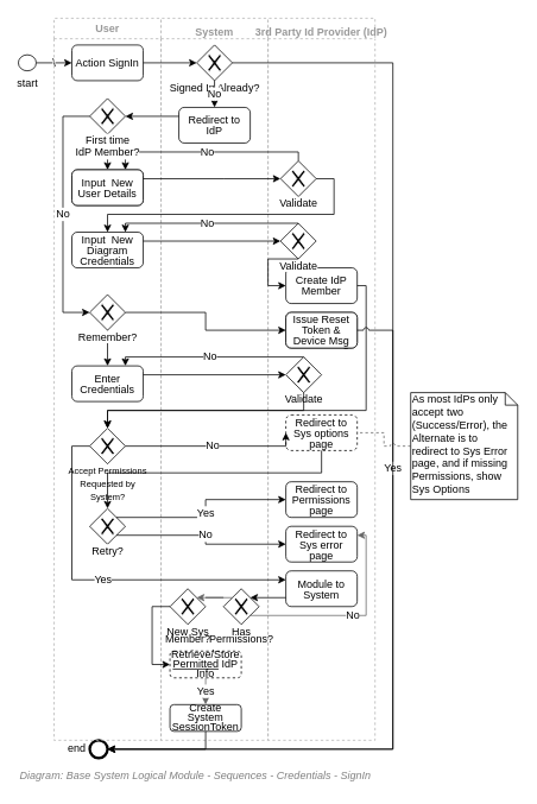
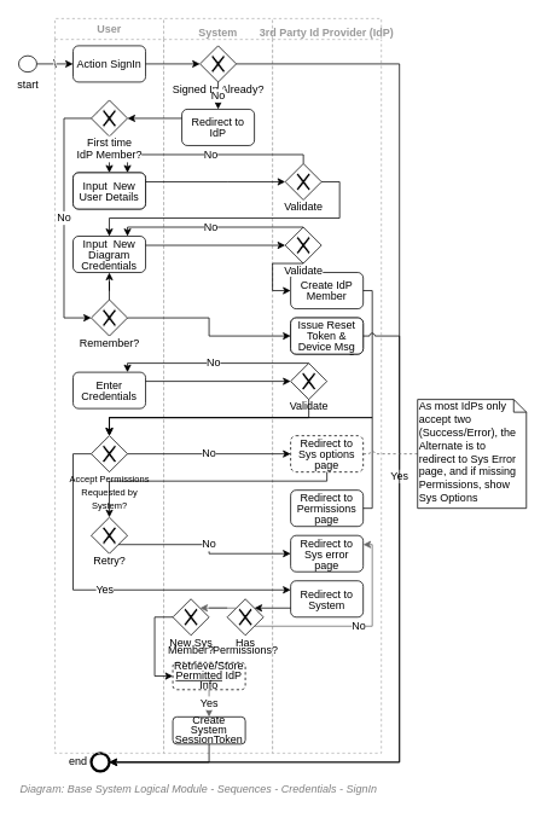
- <mxCell id="13" style="edgeStyle=orthogonalEdgeStyle;rounded=0;orthogonalLoop=1;jettySize=auto;html=1;entryX=0.5;entryY=0;entryDx=0;entryDy=0;fontSize=12;" edge="1" parent="5" source="14" target="9"><mxGeometry relative="1" as="geometry" /></mxCell>
+ <mxCell id="13" style="edgeStyle=orthogonalEdgeStyle;rounded=0;orthogonalLoop=1;jettySize=auto;html=1;fontSize=12;" edge="1" parent="5" source="14" target="8"><mxGeometry relative="1" as="geometry" /></mxCell>
- <mxCell id="32" value="&lt;p style=&quot;line-height: 100%; font-size: 12px;&quot;&gt;Redirect to&lt;br style=&quot;font-size: 12px;&quot;&gt;Sys options page&lt;/p&gt;" style="shape=ext;rounded=1;html=1;whiteSpace=wrap;fontSize=12;dashed=1;" vertex="1" parent="27"><mxGeometry x="20" y="445" width="80" height="40" as="geometry" /></mxCell>
+ <mxCell id="32" value="&lt;p style=&quot;line-height: 100%; font-size: 12px;&quot;&gt;Redirect to&lt;br style=&quot;font-size: 12px;&quot;&gt;Sys options page&lt;/p&gt;" style="shape=ext;rounded=1;html=1;whiteSpace=wrap;fontSize=12;dashed=1;" vertex="1" parent="27"><mxGeometry x="20" y="460" width="80" height="40" as="geometry" /></mxCell>
+ <mxCell id="51" style="edgeStyle=orthogonalEdgeStyle;rounded=0;orthogonalLoop=1;jettySize=auto;html=1;entryX=0.5;entryY=0;entryDx=0;entryDy=0;exitX=1;exitY=0.5;exitDx=0;exitDy=0;fontSize=12;" edge="1" parent="1" source="31" target="10"><mxGeometry relative="1" as="geometry"><Array as="points"><mxPoint x="410" y="560" /><mxPoint x="410" y="460" /><mxPoint x="120" y="460" /></Array></mxGeometry></mxCell>
- <mxCell id="52" value="Yes" style="edgeStyle=orthogonalEdgeStyle;rounded=0;orthogonalLoop=1;jettySize=auto;html=1;entryX=0;entryY=0.5;entryDx=0;entryDy=0;exitX=0.75;exitY=0.25;exitDx=0;exitDy=0;exitPerimeter=0;fontSize=12;" edge="1" parent="1" source="11" target="31"><mxGeometry relative="1" as="geometry"><mxPoint x="140" y="570" as="sourcePoint" /><Array as="points" /></mxGeometry></mxCell>
- <mxCell id="29" value="&lt;p style=&quot;line-height: 100%; font-size: 12px;&quot;&gt;Module to System&lt;/p&gt;" style="shape=ext;rounded=1;html=1;whiteSpace=wrap;fontSize=12;" vertex="1" parent="27"><mxGeometry x="20" y="620" width="80" height="40" as="geometry" /></mxCell>
+ <mxCell id="29" value="&lt;p style=&quot;line-height: 100%; font-size: 12px;&quot;&gt;Redirect to System&lt;/p&gt;" style="shape=ext;rounded=1;html=1;whiteSpace=wrap;fontSize=12;" vertex="1" parent="27"><mxGeometry x="20" y="620" width="80" height="40" as="geometry" /></mxCell>
